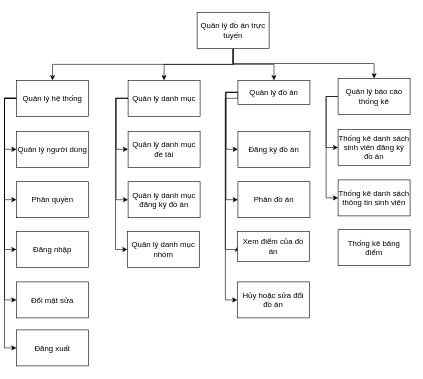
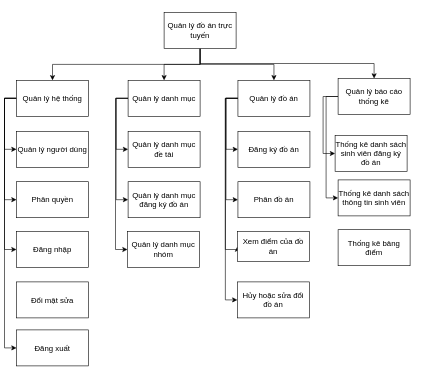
- <mxCell id="6" value="Quản lý đồ án trực tuyến" style="rounded=0;whiteSpace=wrap;html=1;fontSize=13;" vertex="1" parent="1"><mxGeometry x="321" y="20" width="120" height="60" as="geometry" /></mxCell>
+ <mxCell id="6" value="Quản lý đồ án trực tuyến" style="rounded=0;whiteSpace=wrap;html=1;fontSize=13;" vertex="1" parent="1"><mxGeometry x="266" y="20" width="120" height="60" as="geometry" /></mxCell>
- <mxCell id="29" value="Quản lý đồ án" style="rounded=0;whiteSpace=wrap;html=1;fontSize=13;" vertex="1" parent="1"><mxGeometry x="389.06" y="133" width="120" height="40" as="geometry" /></mxCell>
+ <mxCell id="29" value="Quản lý đồ án" style="rounded=0;whiteSpace=wrap;html=1;fontSize=13;" vertex="1" parent="1"><mxGeometry x="389.06" y="133" width="120" height="60" as="geometry" /></mxCell>
- <mxCell id="37" value="Thống kê danh sách sinh viên đăng ký đồ án" style="rounded=0;whiteSpace=wrap;html=1;fontSize=13;" vertex="1" parent="1"><mxGeometry x="556" y="215" width="120" height="60" as="geometry" /></mxCell>
+ <mxCell id="37" value="Thống kê danh sách sinh viên đăng ký đồ án" style="rounded=0;whiteSpace=wrap;html=1;fontSize=13;" vertex="1" parent="1"><mxGeometry x="551" y="225" width="120" height="60" as="geometry" /></mxCell>
- <mxCell id="10" style="edgeStyle=orthogonalEdgeStyle;rounded=0;orthogonalLoop=1;jettySize=auto;html=1;exitX=0;exitY=0.5;exitDx=0;exitDy=0;entryX=0;entryY=0.5;entryDx=0;entryDy=0;fontSize=13;" edge="1" parent="1" source="12" target="17"><mxGeometry relative="1" as="geometry" /></mxCell>
